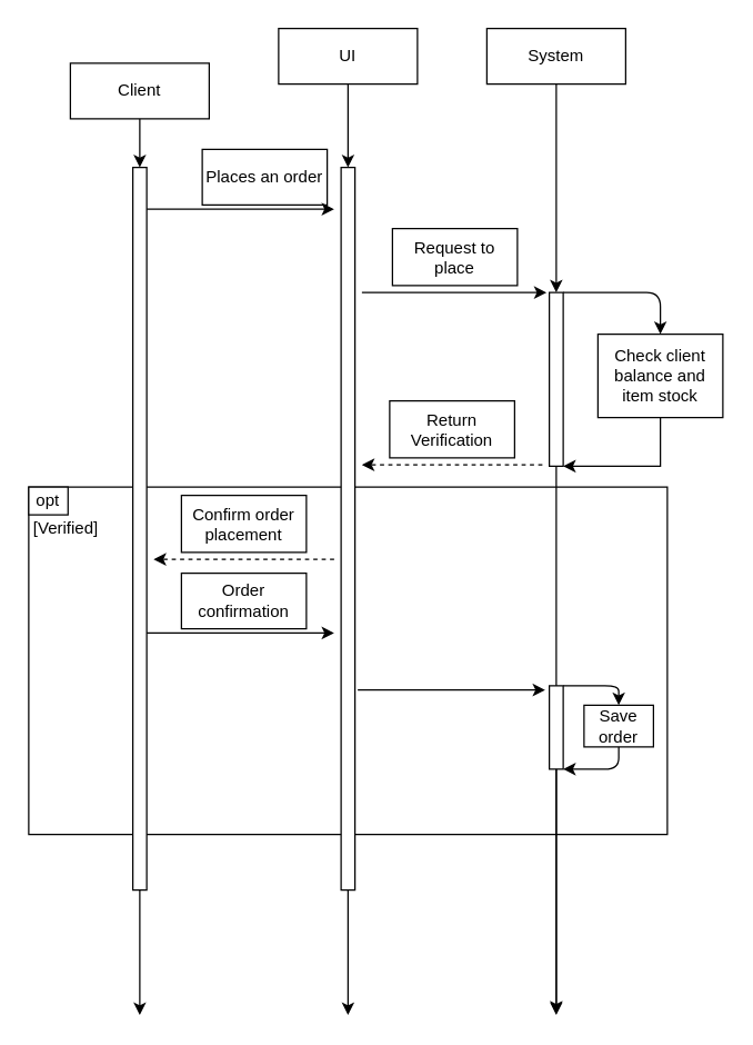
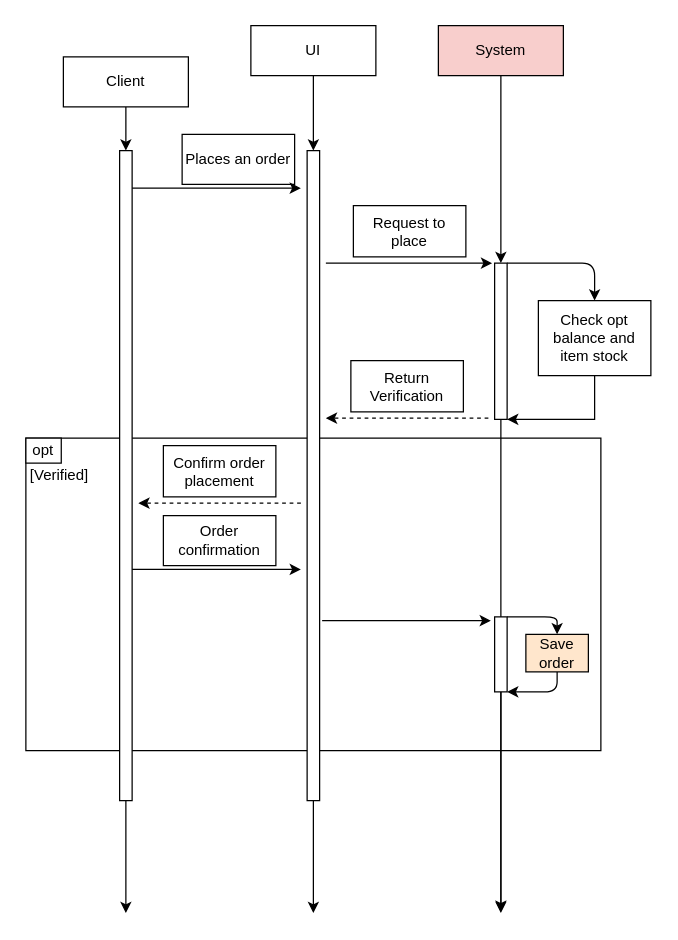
- <mxCell id="11" value="&lt;div&gt;System&lt;/div&gt;" style="rounded=0;whiteSpace=wrap;html=1;" parent="1" vertex="1"><mxGeometry x="350" y="20" width="100" height="40" as="geometry" /></mxCell>
+ <mxCell id="11" value="&lt;div&gt;System&lt;/div&gt;" style="rounded=0;whiteSpace=wrap;html=1;fillColor=#f8cecc;" parent="1" vertex="1"><mxGeometry x="350" y="20" width="100" height="40" as="geometry" /></mxCell>
- <mxCell id="23" value="Check client balance and item stock" style="rounded=0;whiteSpace=wrap;html=1;strokeColor=#000000;" parent="1" vertex="1"><mxGeometry x="430" y="240" width="90" height="60" as="geometry" /></mxCell>
+ <mxCell id="23" value="Check opt balance and item stock" style="rounded=0;whiteSpace=wrap;html=1;strokeColor=#000000;" parent="1" vertex="1"><mxGeometry x="430" y="240" width="90" height="60" as="geometry" /></mxCell>
- <mxCell id="34" value="Save order" style="rounded=0;whiteSpace=wrap;html=1;strokeColor=#000000;" parent="33" vertex="1"><mxGeometry x="25" y="14" width="50" height="30" as="geometry" /></mxCell>
+ <mxCell id="34" value="Save order" style="rounded=0;whiteSpace=wrap;html=1;strokeColor=#000000;fillColor=#ffe6cc;" parent="33" vertex="1"><mxGeometry x="25" y="14" width="50" height="30" as="geometry" /></mxCell>
